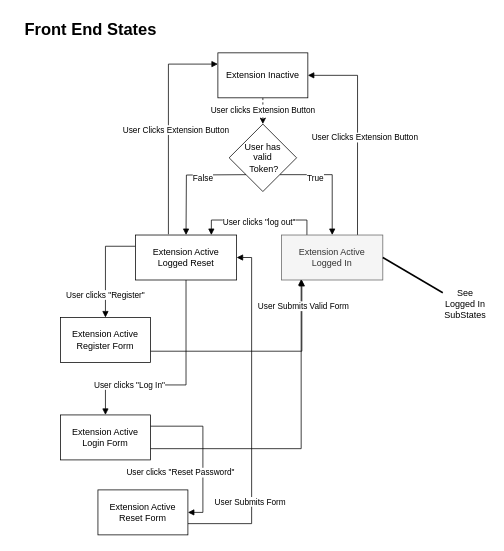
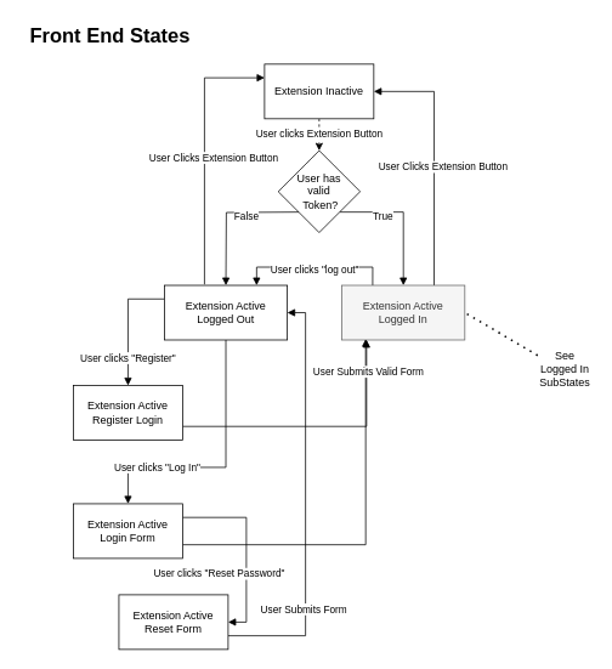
- <mxCell id="7" value="Extension Active&lt;br&gt;Logged Reset" style="rounded=0;whiteSpace=wrap;html=1;" parent="1" vertex="1"><mxGeometry x="180" y="313" width="135" height="60" as="geometry" /></mxCell>
+ <mxCell id="7" value="Extension Active&lt;br&gt;Logged Out" style="rounded=0;whiteSpace=wrap;html=1;" parent="1" vertex="1"><mxGeometry x="180" y="313" width="135" height="60" as="geometry" /></mxCell>
- <mxCell id="29" value="" style="endArrow=none;dashed=0;html=1;dashPattern=1 3;strokeWidth=2;rounded=0;entryX=1;entryY=0.5;entryDx=0;entryDy=0;exitX=0;exitY=0;exitDx=0;exitDy=0;" edge="1" parent="1" source="28" target="14"><mxGeometry width="50" height="50" relative="1" as="geometry"><mxPoint x="420" y="410" as="sourcePoint" /><mxPoint x="470" y="360" as="targetPoint" /></mxGeometry></mxCell>
+ <mxCell id="29" value="" style="endArrow=none;dashed=1;html=1;dashPattern=1 3;strokeWidth=2;rounded=0;entryX=1;entryY=0.5;entryDx=0;entryDy=0;exitX=0;exitY=0;exitDx=0;exitDy=0;" edge="1" parent="1" source="28" target="14"><mxGeometry width="50" height="50" relative="1" as="geometry"><mxPoint x="420" y="410" as="sourcePoint" /><mxPoint x="470" y="360" as="targetPoint" /></mxGeometry></mxCell>
- <mxCell id="21" value="Extension Active&lt;br&gt;Register Form" style="rounded=0;whiteSpace=wrap;html=1;" parent="1" vertex="1"><mxGeometry x="80" y="423" width="120" height="60" as="geometry" /></mxCell>
+ <mxCell id="21" value="Extension Active&lt;br&gt;Register Login" style="rounded=0;whiteSpace=wrap;html=1;" parent="1" vertex="1"><mxGeometry x="80" y="423" width="120" height="60" as="geometry" /></mxCell>
